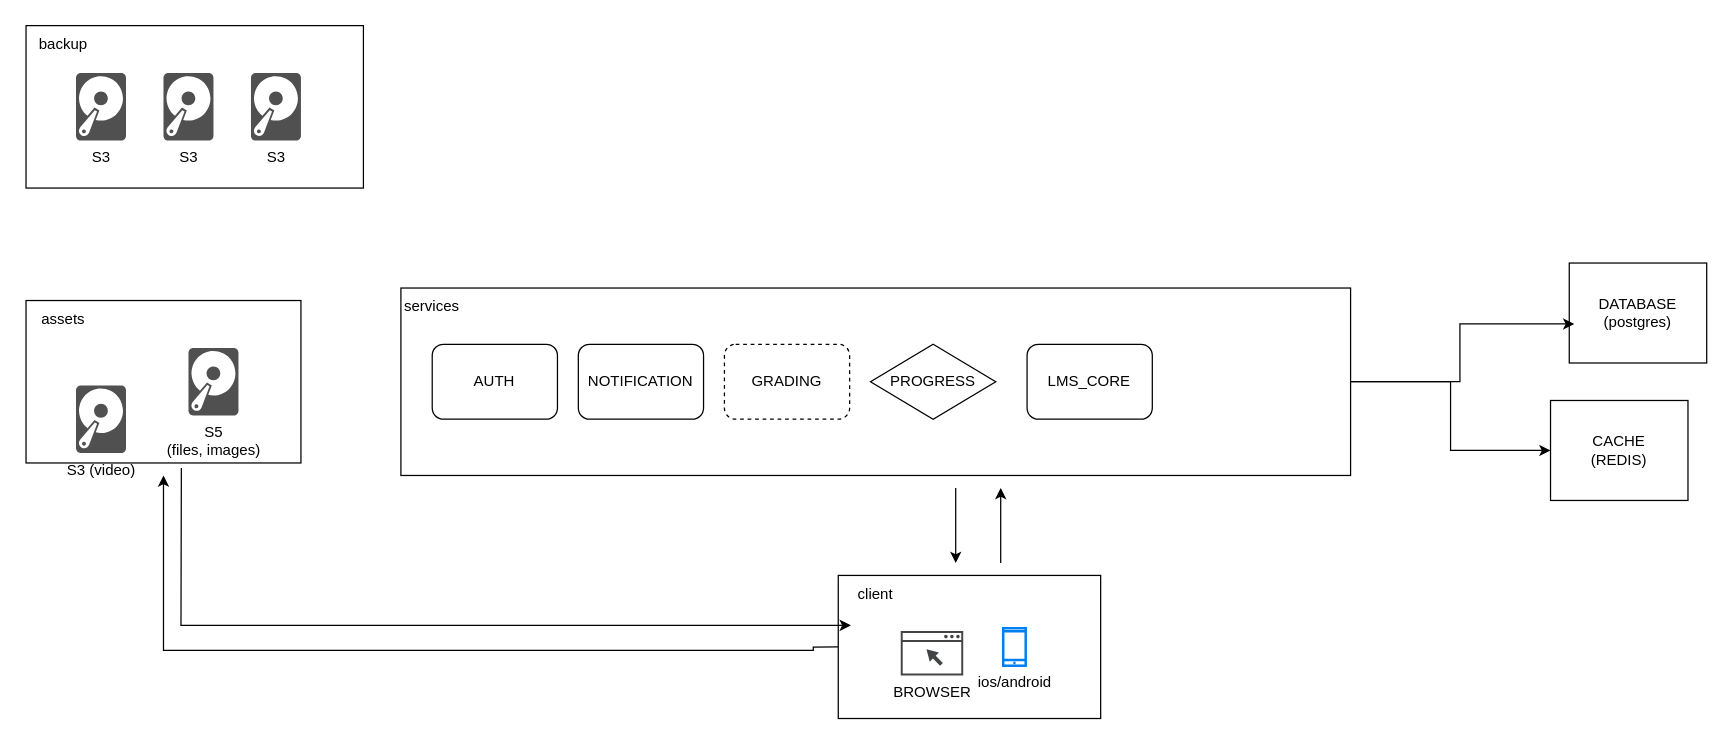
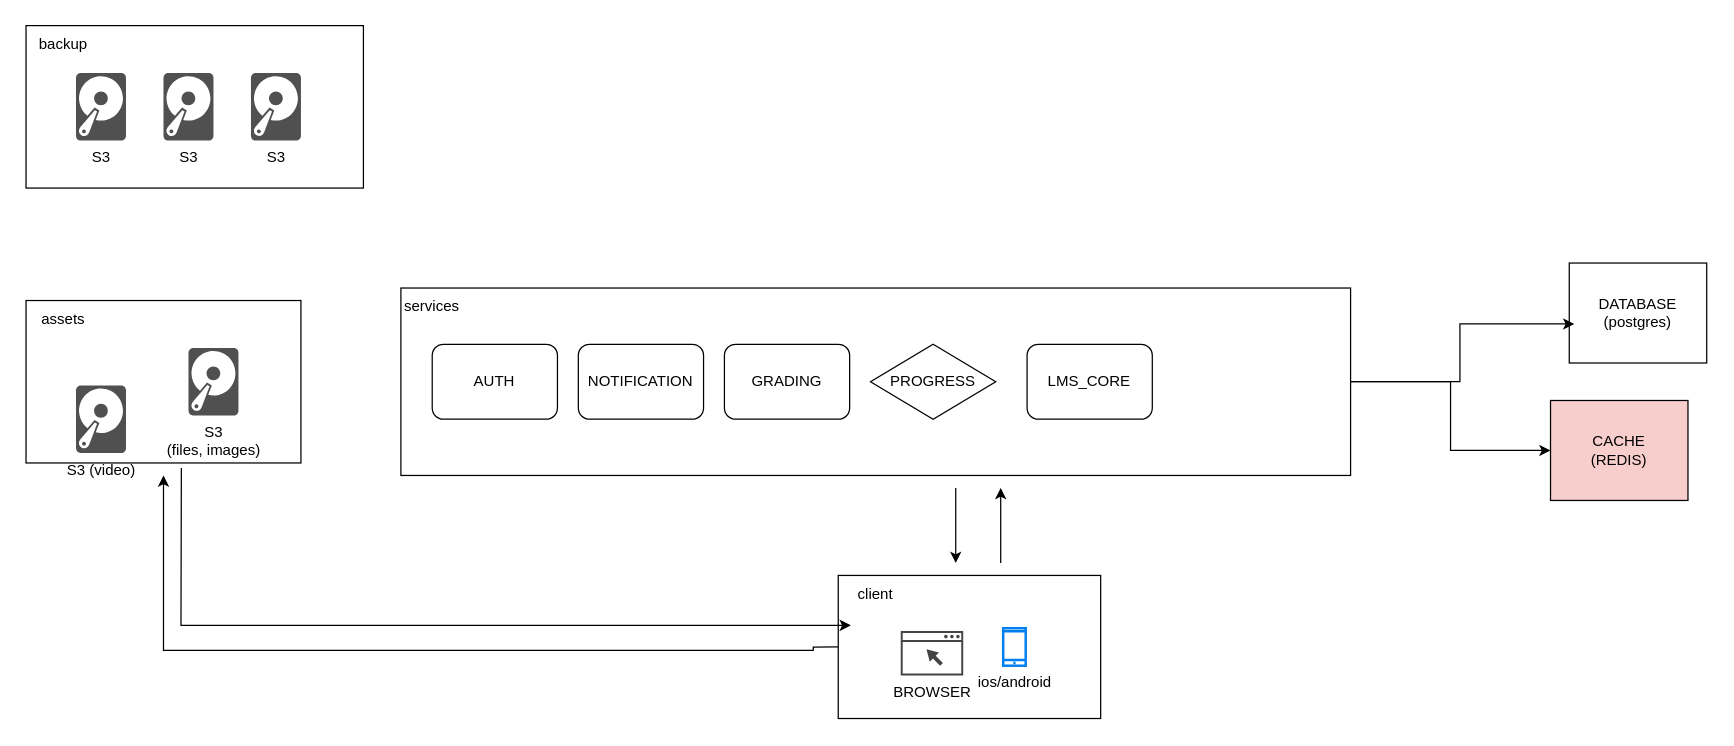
- <mxCell id="30" value="GRADING" style="rounded=1;whiteSpace=wrap;html=1;dashed=1;" parent="26" vertex="1"><mxGeometry x="258.901" y="45" width="100.22" height="60" as="geometry" /></mxCell>
+ <mxCell id="30" value="GRADING" style="rounded=1;whiteSpace=wrap;html=1;" parent="26" vertex="1"><mxGeometry x="258.901" y="45" width="100.22" height="60" as="geometry" /></mxCell>
- <mxCell id="16" value="S5&lt;div&gt;(files, images)&lt;/div&gt;" style="sketch=0;pointerEvents=1;shadow=0;dashed=0;html=1;strokeColor=none;fillColor=#505050;labelPosition=center;verticalLabelPosition=bottom;verticalAlign=top;outlineConnect=0;align=center;shape=mxgraph.office.devices.hard_disk;" parent="12" vertex="1"><mxGeometry x="130" y="38" width="40" height="54" as="geometry" /></mxCell>
+ <mxCell id="16" value="S3&lt;div&gt;(files, images)&lt;/div&gt;" style="sketch=0;pointerEvents=1;shadow=0;dashed=0;html=1;strokeColor=none;fillColor=#505050;labelPosition=center;verticalLabelPosition=bottom;verticalAlign=top;outlineConnect=0;align=center;shape=mxgraph.office.devices.hard_disk;" parent="12" vertex="1"><mxGeometry x="130" y="38" width="40" height="54" as="geometry" /></mxCell>
- <mxCell id="4" value="CACHE&lt;div&gt;(REDIS)&lt;/div&gt;" style="rounded=0;whiteSpace=wrap;html=1;" parent="1" vertex="1"><mxGeometry x="1240" y="320" width="110" height="80" as="geometry" /></mxCell>
+ <mxCell id="4" value="CACHE&lt;div&gt;(REDIS)&lt;/div&gt;" style="rounded=0;whiteSpace=wrap;html=1;fillColor=#f8cecc;" parent="1" vertex="1"><mxGeometry x="1240" y="320" width="110" height="80" as="geometry" /></mxCell>
